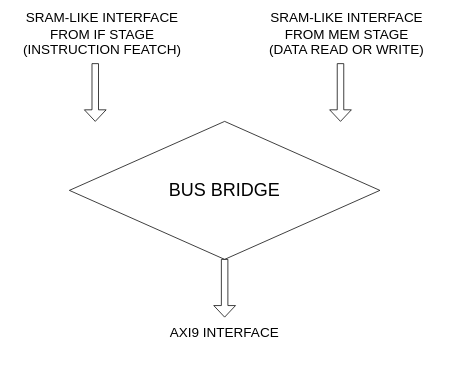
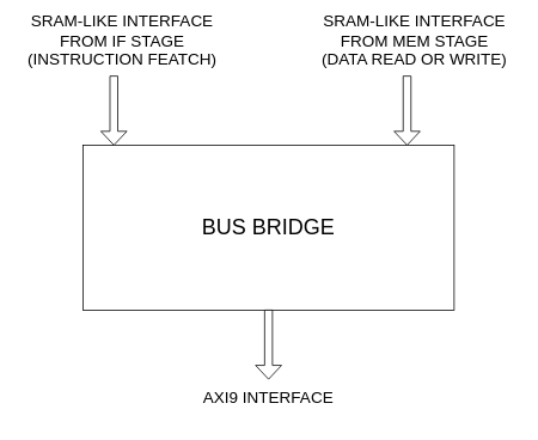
- <mxCell id="2" value="&lt;font style=&quot;font-size: 24px&quot;&gt;BUS BRIDGE&lt;/font&gt;" style="rhombus;whiteSpace=wrap;html=1;" vertex="1" parent="1"><mxGeometry x="92" y="161" width="414" height="184" as="geometry" /></mxCell>
+ <mxCell id="2" value="&lt;font style=&quot;font-size: 24px&quot;&gt;BUS BRIDGE&lt;/font&gt;" style="rounded=0;whiteSpace=wrap;html=1;" vertex="1" parent="1"><mxGeometry x="92" y="161" width="414" height="184" as="geometry" /></mxCell>
